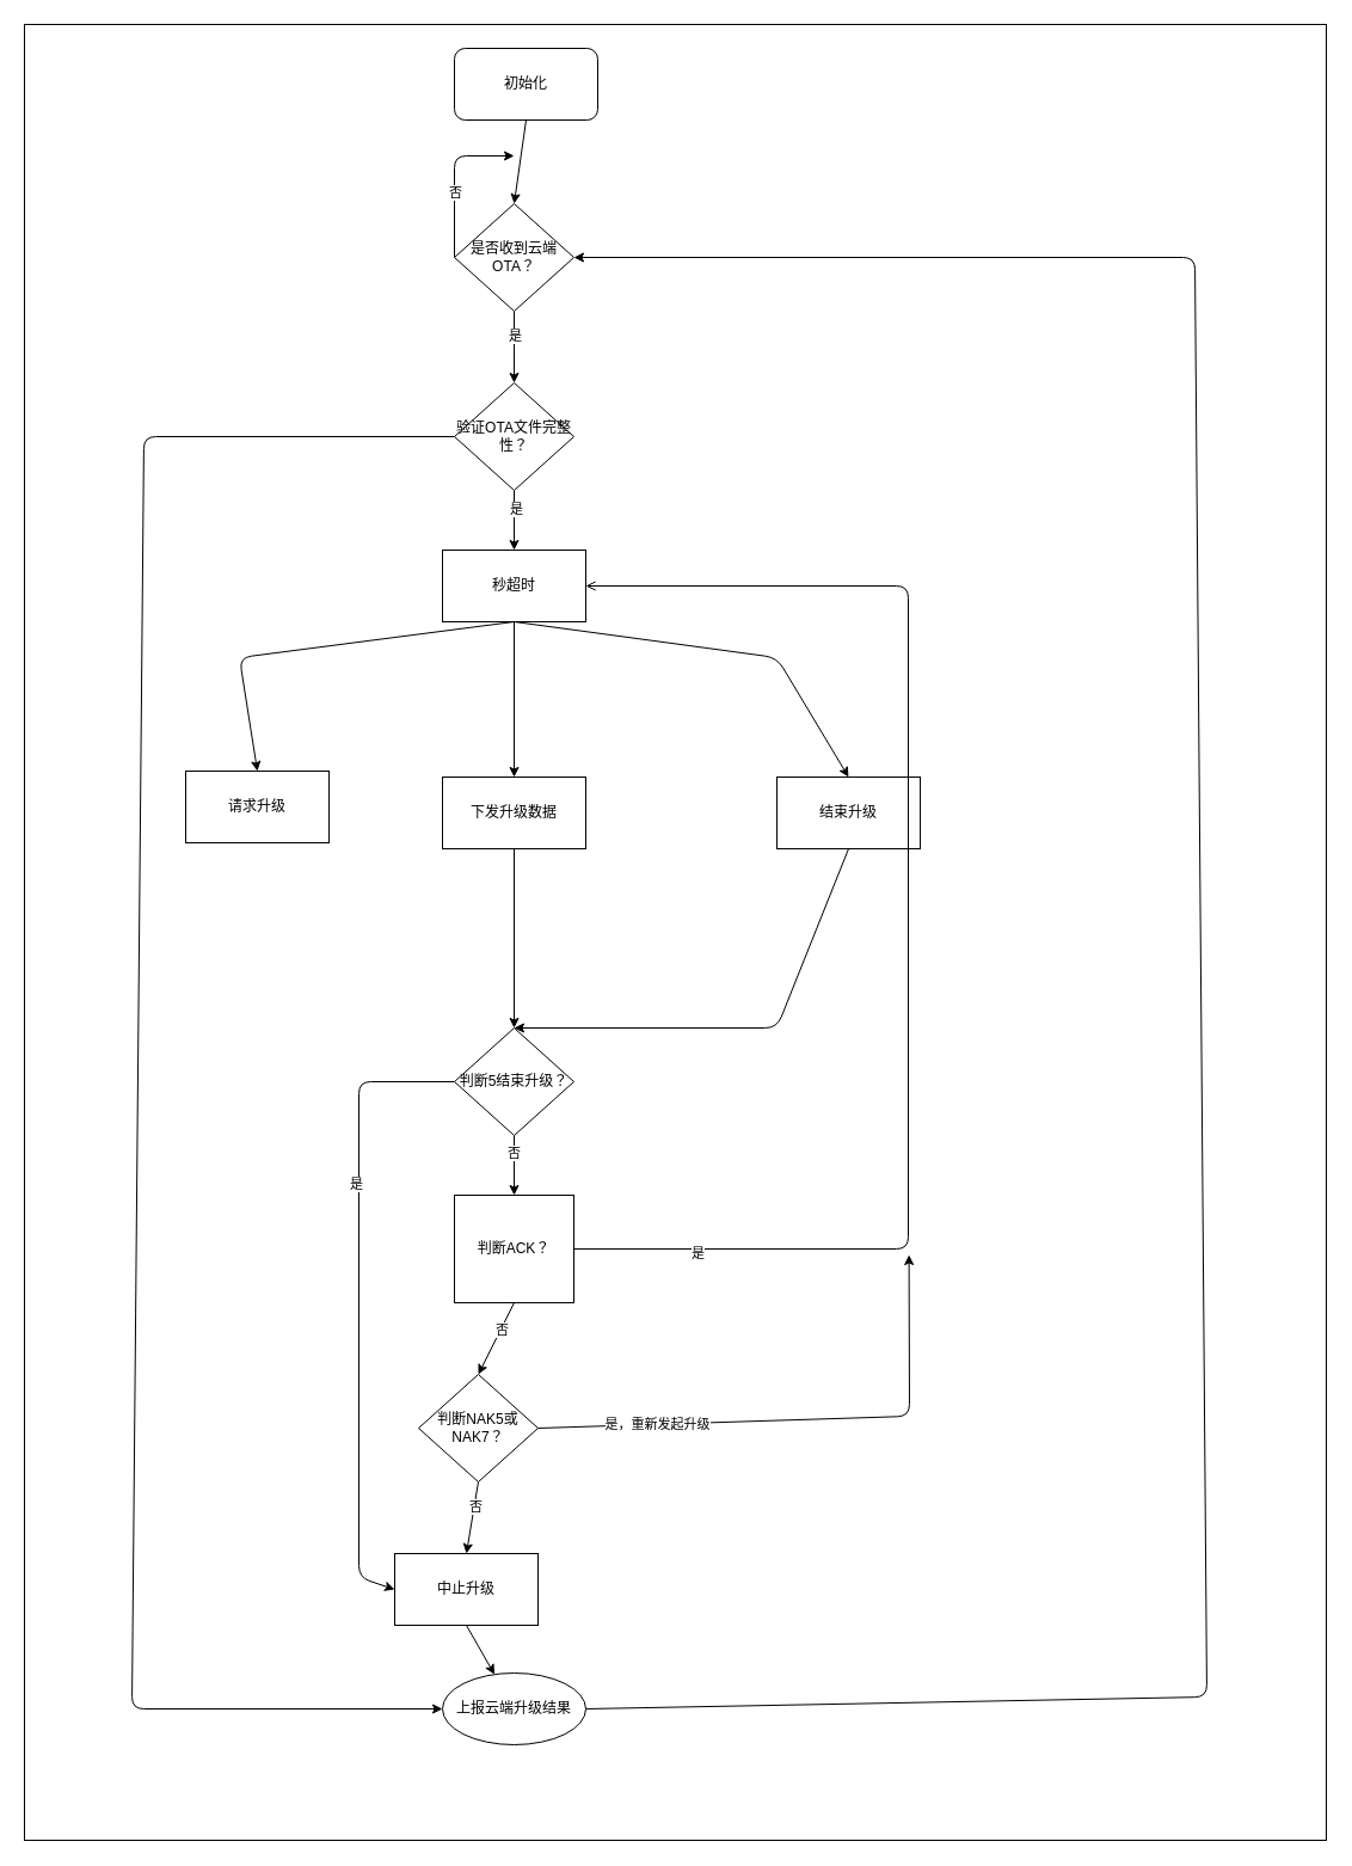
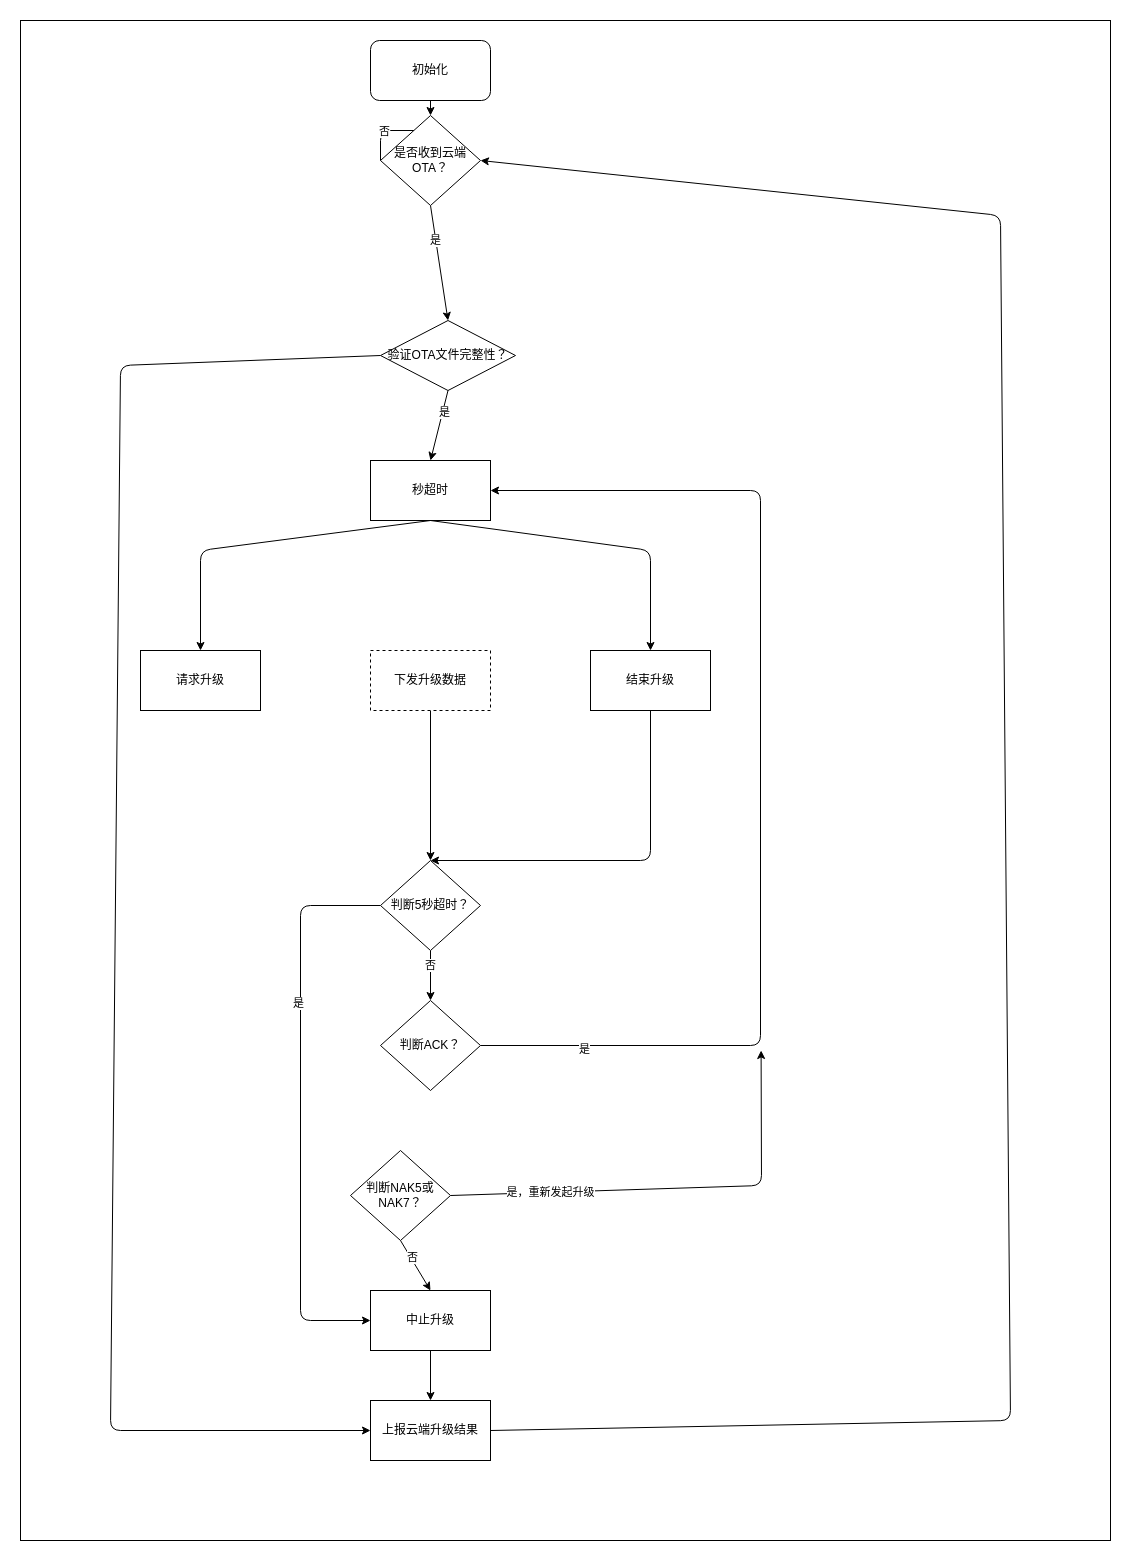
- <mxCell id="4" value="初始化" style="rounded=1;whiteSpace=wrap;html=1;" vertex="1" parent="1"><mxGeometry x="380" y="40" width="120" height="60" as="geometry" /></mxCell>
+ <mxCell id="4" value="初始化" style="rounded=1;whiteSpace=wrap;html=1;" vertex="1" parent="1"><mxGeometry x="370" y="40" width="120" height="60" as="geometry" /></mxCell>
- <mxCell id="9" value="是否收到云端OTA？" style="rhombus;whiteSpace=wrap;html=1;" vertex="1" parent="1"><mxGeometry x="380" y="170" width="100" height="90" as="geometry" /></mxCell>
+ <mxCell id="9" value="是否收到云端OTA？" style="rhombus;whiteSpace=wrap;html=1;" vertex="1" parent="1"><mxGeometry x="380" y="115" width="100" height="90" as="geometry" /></mxCell>
- <mxCell id="13" value="验证OTA文件完整性？" style="rhombus;whiteSpace=wrap;html=1;" vertex="1" parent="1"><mxGeometry x="380" y="320" width="100" height="90" as="geometry" /></mxCell>
+ <mxCell id="13" value="验证OTA文件完整性？" style="rhombus;whiteSpace=wrap;html=1;" vertex="1" parent="1"><mxGeometry x="380" y="320" width="135" height="70" as="geometry" /></mxCell>
- <mxCell id="32" style="edgeStyle=none;html=1;exitX=1;exitY=0.5;exitDx=0;exitDy=0;entryX=1;entryY=0.5;entryDx=0;entryDy=0;endArrow=open;" edge="1" parent="1" source="36" target="31"><mxGeometry relative="1" as="geometry"><Array as="points"><mxPoint x="760" y="1045" /><mxPoint x="760" y="490" /></Array></mxGeometry></mxCell>
+ <mxCell id="32" style="edgeStyle=none;html=1;exitX=1;exitY=0.5;exitDx=0;exitDy=0;entryX=1;entryY=0.5;entryDx=0;entryDy=0;" edge="1" parent="1" source="36" target="31"><mxGeometry relative="1" as="geometry"><Array as="points"><mxPoint x="760" y="1045" /><mxPoint x="760" y="490" /></Array></mxGeometry></mxCell>
- <mxCell id="15" style="edgeStyle=none;html=1;exitX=0.5;exitY=1;exitDx=0;exitDy=0;" edge="1" parent="1" source="31" target="19"><mxGeometry relative="1" as="geometry"><mxPoint x="430" y="550" as="sourcePoint" /></mxGeometry></mxCell>
- <mxCell id="14" value="请求升级" style="rounded=0;whiteSpace=wrap;html=1;" vertex="1" parent="1"><mxGeometry x="155" y="645" width="120" height="60" as="geometry" /></mxCell>
+ <mxCell id="14" value="请求升级" style="rounded=0;whiteSpace=wrap;html=1;" vertex="1" parent="1"><mxGeometry x="140" y="650" width="120" height="60" as="geometry" /></mxCell>
- <mxCell id="19" value="下发升级数据" style="rounded=0;whiteSpace=wrap;html=1;" vertex="1" parent="1"><mxGeometry x="370" y="650" width="120" height="60" as="geometry" /></mxCell>
+ <mxCell id="19" value="下发升级数据" style="rounded=0;whiteSpace=wrap;html=1;dashed=1;" vertex="1" parent="1"><mxGeometry x="370" y="650" width="120" height="60" as="geometry" /></mxCell>
- <mxCell id="21" value="结束升级" style="rounded=0;whiteSpace=wrap;html=1;" vertex="1" parent="1"><mxGeometry x="650" y="650" width="120" height="60" as="geometry" /></mxCell>
+ <mxCell id="21" value="结束升级" style="rounded=0;whiteSpace=wrap;html=1;" vertex="1" parent="1"><mxGeometry x="590" y="650" width="120" height="60" as="geometry" /></mxCell>
- <mxCell id="26" value="判断5结束升级？" style="rhombus;whiteSpace=wrap;html=1;" vertex="1" parent="1"><mxGeometry x="380" y="860" width="100" height="90" as="geometry" /></mxCell>
+ <mxCell id="26" value="判断5秒超时？" style="rhombus;whiteSpace=wrap;html=1;" vertex="1" parent="1"><mxGeometry x="380" y="860" width="100" height="90" as="geometry" /></mxCell>
- <mxCell id="36" value="判断ACK？" style="whiteSpace=wrap;html=1;rounded=0;" vertex="1" parent="1"><mxGeometry x="380" y="1000" width="100" height="90" as="geometry" /></mxCell>
+ <mxCell id="36" value="判断ACK？" style="rhombus;whiteSpace=wrap;html=1;" vertex="1" parent="1"><mxGeometry x="380" y="1000" width="100" height="90" as="geometry" /></mxCell>
- <mxCell id="34" style="edgeStyle=none;html=1;exitX=0.5;exitY=1;exitDx=0;exitDy=0;entryX=0.5;entryY=0;entryDx=0;entryDy=0;" edge="1" parent="1" source="36" target="41"><mxGeometry relative="1" as="geometry" /></mxCell>
- <mxCell id="35" value="否" style="edgeLabel;html=1;align=center;verticalAlign=middle;resizable=0;points=[];" vertex="1" connectable="0" parent="34"><mxGeometry x="-0.253" y="1" relative="1" as="geometry"><mxPoint as="offset" /></mxGeometry></mxCell>
- <mxCell id="28" value="中止升级" style="rounded=0;whiteSpace=wrap;html=1;" vertex="1" parent="1"><mxGeometry x="330" y="1300" width="120" height="60" as="geometry" /></mxCell>
+ <mxCell id="28" value="中止升级" style="rounded=0;whiteSpace=wrap;html=1;" vertex="1" parent="1"><mxGeometry x="370" y="1290" width="120" height="60" as="geometry" /></mxCell>
- <mxCell id="30" value="上报云端升级结果" style="ellipse;whiteSpace=wrap;html=1;" vertex="1" parent="1"><mxGeometry x="370" y="1400" width="120" height="60" as="geometry" /></mxCell>
+ <mxCell id="30" value="上报云端升级结果" style="rounded=0;whiteSpace=wrap;html=1;" vertex="1" parent="1"><mxGeometry x="370" y="1400" width="120" height="60" as="geometry" /></mxCell>
